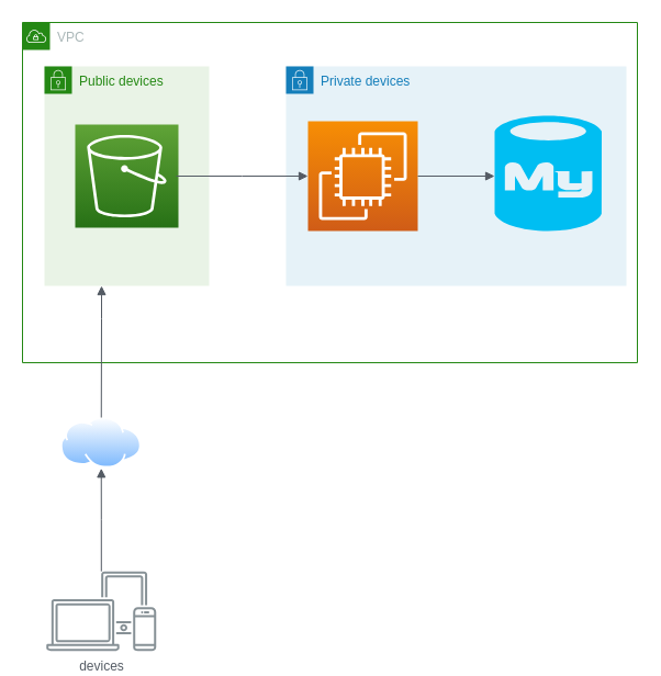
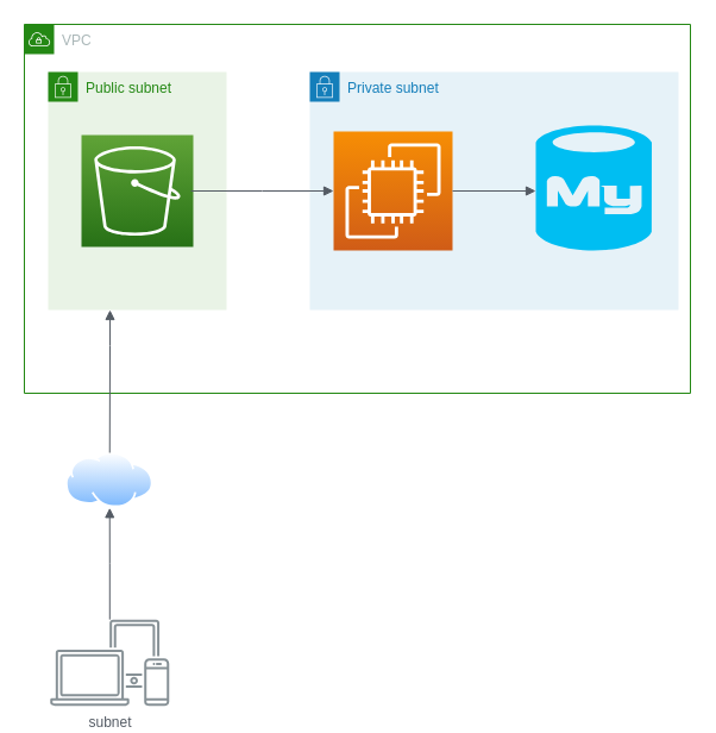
- <mxCell id="7" value="Public devices" style="points=[[0,0],[0.25,0],[0.5,0],[0.75,0],[1,0],[1,0.25],[1,0.5],[1,0.75],[1,1],[0.75,1],[0.5,1],[0.25,1],[0,1],[0,0.75],[0,0.5],[0,0.25]];outlineConnect=0;gradientColor=none;html=1;whiteSpace=wrap;fontSize=12;fontStyle=0;container=1;pointerEvents=0;collapsible=0;recursiveResize=0;shape=mxgraph.aws4.group;grIcon=mxgraph.aws4.group_security_group;grStroke=0;strokeColor=#248814;fillColor=#E9F3E6;verticalAlign=top;align=left;spacingLeft=30;fontColor=#248814;dashed=0;" parent="2" vertex="1"><mxGeometry x="20" y="40" width="150" height="200" as="geometry" /></mxCell>
+ <mxCell id="7" value="Public subnet" style="points=[[0,0],[0.25,0],[0.5,0],[0.75,0],[1,0],[1,0.25],[1,0.5],[1,0.75],[1,1],[0.75,1],[0.5,1],[0.25,1],[0,1],[0,0.75],[0,0.5],[0,0.25]];outlineConnect=0;gradientColor=none;html=1;whiteSpace=wrap;fontSize=12;fontStyle=0;container=1;pointerEvents=0;collapsible=0;recursiveResize=0;shape=mxgraph.aws4.group;grIcon=mxgraph.aws4.group_security_group;grStroke=0;strokeColor=#248814;fillColor=#E9F3E6;verticalAlign=top;align=left;spacingLeft=30;fontColor=#248814;dashed=0;" parent="2" vertex="1"><mxGeometry x="20" y="40" width="150" height="200" as="geometry" /></mxCell>
- <mxCell id="3" value="Private devices" style="points=[[0,0],[0.25,0],[0.5,0],[0.75,0],[1,0],[1,0.25],[1,0.5],[1,0.75],[1,1],[0.75,1],[0.5,1],[0.25,1],[0,1],[0,0.75],[0,0.5],[0,0.25]];outlineConnect=0;gradientColor=none;html=1;whiteSpace=wrap;fontSize=12;fontStyle=0;container=1;pointerEvents=0;collapsible=0;recursiveResize=0;shape=mxgraph.aws4.group;grIcon=mxgraph.aws4.group_security_group;grStroke=0;strokeColor=#147EBA;fillColor=#E6F2F8;verticalAlign=top;align=left;spacingLeft=30;fontColor=#147EBA;dashed=0;" parent="2" vertex="1"><mxGeometry x="240" y="40" width="310" height="200" as="geometry" /></mxCell>
+ <mxCell id="3" value="Private subnet" style="points=[[0,0],[0.25,0],[0.5,0],[0.75,0],[1,0],[1,0.25],[1,0.5],[1,0.75],[1,1],[0.75,1],[0.5,1],[0.25,1],[0,1],[0,0.75],[0,0.5],[0,0.25]];outlineConnect=0;gradientColor=none;html=1;whiteSpace=wrap;fontSize=12;fontStyle=0;container=1;pointerEvents=0;collapsible=0;recursiveResize=0;shape=mxgraph.aws4.group;grIcon=mxgraph.aws4.group_security_group;grStroke=0;strokeColor=#147EBA;fillColor=#E6F2F8;verticalAlign=top;align=left;spacingLeft=30;fontColor=#147EBA;dashed=0;" parent="2" vertex="1"><mxGeometry x="240" y="40" width="310" height="200" as="geometry" /></mxCell>
- <mxCell id="11" value="devices" style="sketch=0;outlineConnect=0;gradientColor=none;fontColor=#545B64;strokeColor=none;fillColor=#879196;dashed=0;verticalLabelPosition=bottom;verticalAlign=top;align=center;html=1;fontSize=12;fontStyle=0;aspect=fixed;shape=mxgraph.aws4.illustration_devices;pointerEvents=1" parent="1" vertex="1"><mxGeometry x="41.75" y="520" width="100" height="73" as="geometry" /></mxCell>
+ <mxCell id="11" value="subnet" style="sketch=0;outlineConnect=0;gradientColor=none;fontColor=#545B64;strokeColor=none;fillColor=#879196;dashed=0;verticalLabelPosition=bottom;verticalAlign=top;align=center;html=1;fontSize=12;fontStyle=0;aspect=fixed;shape=mxgraph.aws4.illustration_devices;pointerEvents=1" parent="1" vertex="1"><mxGeometry x="41.75" y="520" width="100" height="73" as="geometry" /></mxCell>
